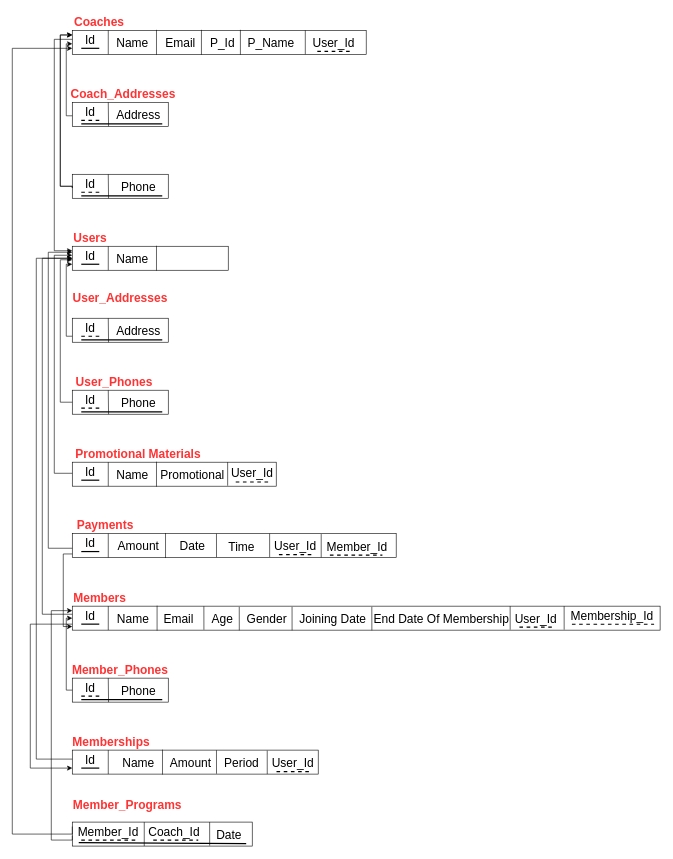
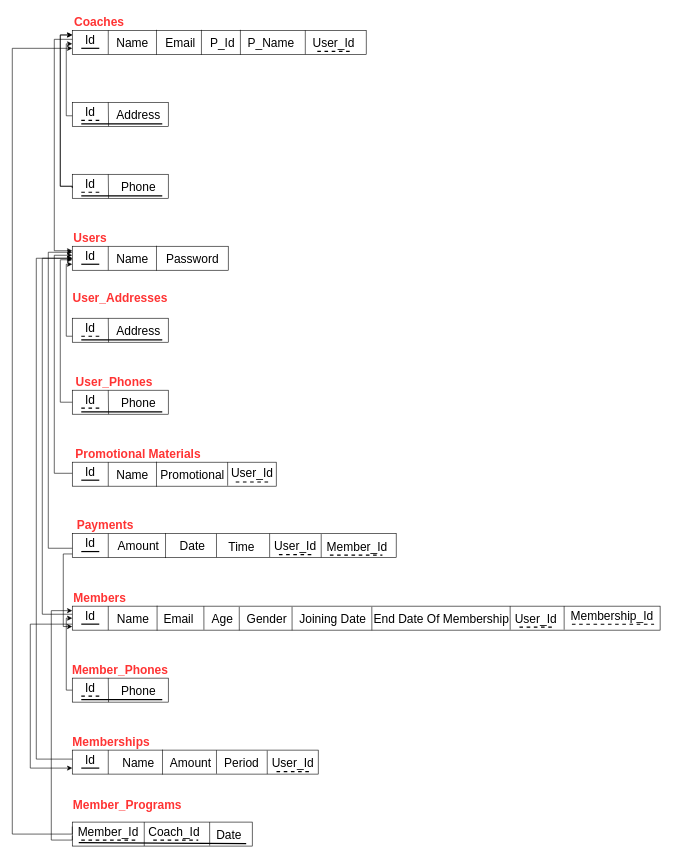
- <mxCell id="11" value="&lt;font color=&quot;#ff3333&quot; style=&quot;font-size: 20px;&quot;&gt;&lt;b&gt;Coach_Addresses&lt;/b&gt;&lt;/font&gt;" style="text;html=1;strokeColor=none;fillColor=none;align=center;verticalAlign=middle;whiteSpace=wrap;rounded=0;" parent="1" vertex="1"><mxGeometry x="105" y="140" width="200" height="30" as="geometry" /></mxCell>
+ <mxCell id="42" value="&lt;font style=&quot;font-size: 20px;&quot;&gt;Password&lt;/font&gt;" style="text;html=1;align=center;verticalAlign=middle;resizable=0;points=[];autosize=1;strokeColor=none;fillColor=none;" parent="1" vertex="1"><mxGeometry x="265" y="410" width="110" height="40" as="geometry" /></mxCell>
